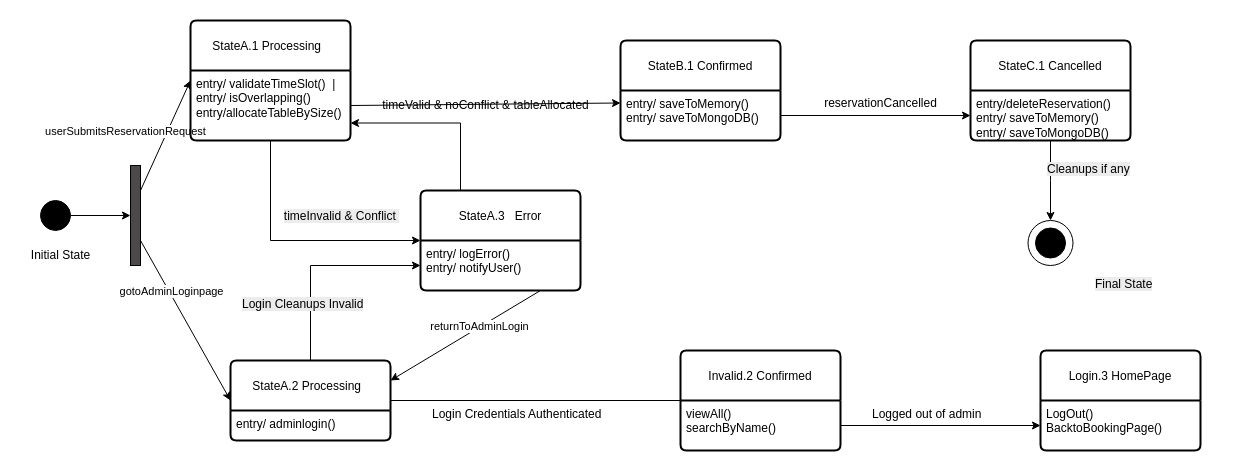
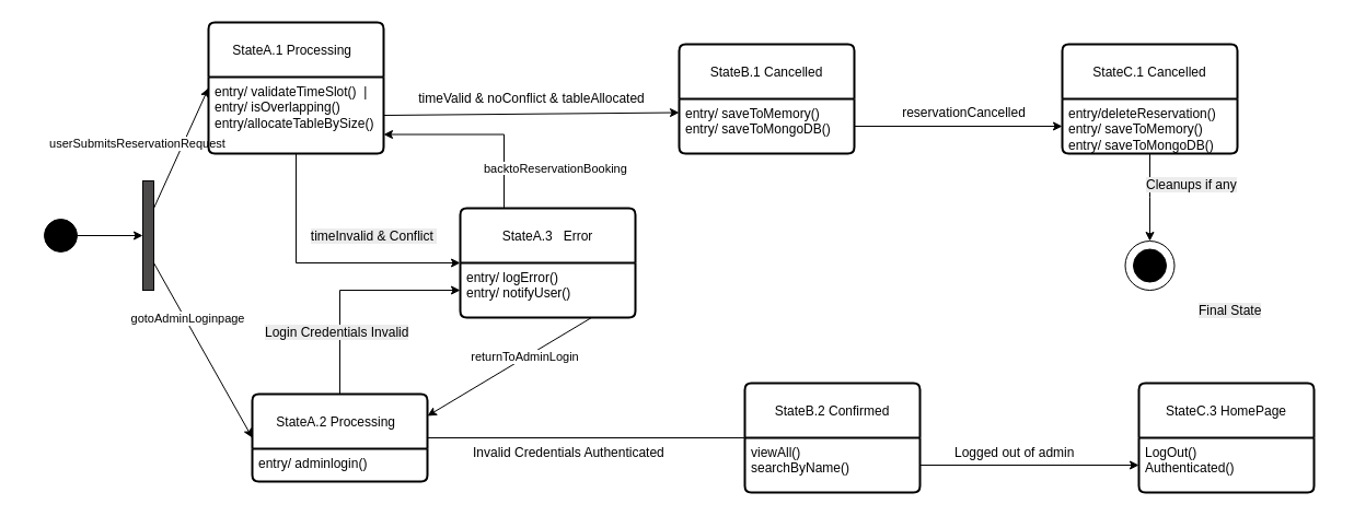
- <mxCell id="16" value="&lt;span style=&quot;font-size: 12px;&quot;&gt;StateB.1&amp;nbsp;Confirmed&lt;/span&gt;" style="swimlane;childLayout=stackLayout;horizontal=1;startSize=50;horizontalStack=0;rounded=1;fontSize=14;fontStyle=0;strokeWidth=2;resizeParent=0;resizeLast=1;shadow=0;dashed=0;align=center;arcSize=4;whiteSpace=wrap;html=1;" vertex="1" parent="1"><mxGeometry x="620" y="40" width="160" height="100" as="geometry" /></mxCell>
+ <mxCell id="16" value="&lt;span style=&quot;font-size: 12px;&quot;&gt;StateB.1&amp;nbsp;Cancelled&lt;/span&gt;" style="swimlane;childLayout=stackLayout;horizontal=1;startSize=50;horizontalStack=0;rounded=1;fontSize=14;fontStyle=0;strokeWidth=2;resizeParent=0;resizeLast=1;shadow=0;dashed=0;align=center;arcSize=4;whiteSpace=wrap;html=1;" vertex="1" parent="1"><mxGeometry x="620" y="40" width="160" height="100" as="geometry" /></mxCell>
- <mxCell id="21" value="timeValid &amp;amp; noConflict &amp;amp; tableAllocated" style="text;html=1;align=center;verticalAlign=middle;resizable=0;points=[];autosize=1;strokeColor=none;fillColor=none;" vertex="1" parent="1"><mxGeometry x="370" y="90" width="230" height="30" as="geometry" /></mxCell>
+ <mxCell id="21" value="timeValid &amp;amp; noConflict &amp;amp; tableAllocated" style="text;html=1;align=center;verticalAlign=middle;resizable=0;points=[];autosize=1;strokeColor=none;fillColor=none;" vertex="1" parent="1"><mxGeometry x="370" y="75" width="230" height="30" as="geometry" /></mxCell>
+ <mxCell id="43" value="&lt;span style=&quot;color: rgb(0, 0, 0); font-family: Helvetica; font-size: 11px; font-style: normal; font-variant-ligatures: normal; font-variant-caps: normal; font-weight: 400; letter-spacing: normal; orphans: 2; text-align: center; text-indent: 0px; text-transform: none; widows: 2; word-spacing: 0px; -webkit-text-stroke-width: 0px; white-space: nowrap; background-color: rgb(255, 255, 255); text-decoration-thickness: initial; text-decoration-style: initial; text-decoration-color: initial; float: none; display: inline !important;&quot;&gt;backtoReservationBooking&lt;/span&gt;" style="text;whiteSpace=wrap;html=1;" vertex="1" parent="1"><mxGeometry x="440" y="140" width="130" height="40" as="geometry" /></mxCell>
- <mxCell id="4" value="Initial State" style="text;html=1;align=center;verticalAlign=middle;resizable=0;points=[];autosize=1;strokeColor=none;fillColor=none;" vertex="1" parent="1"><mxGeometry x="20" y="240" width="80" height="30" as="geometry" /></mxCell>
- <mxCell id="36" value="&lt;span style=&quot;color: rgb(0, 0, 0); font-family: Helvetica; font-size: 12px; font-style: normal; font-variant-ligatures: normal; font-variant-caps: normal; font-weight: 400; letter-spacing: normal; orphans: 2; text-align: left; text-indent: 0px; text-transform: none; widows: 2; word-spacing: 0px; -webkit-text-stroke-width: 0px; white-space: normal; background-color: rgb(236, 236, 236); text-decoration-thickness: initial; text-decoration-style: initial; text-decoration-color: initial; float: none; display: inline !important;&quot;&gt;Login Cleanups Invalid&lt;/span&gt;" style="text;whiteSpace=wrap;html=1;" vertex="1" parent="1"><mxGeometry x="240" y="290" width="200" height="40" as="geometry" /></mxCell>
+ <mxCell id="36" value="&lt;span style=&quot;color: rgb(0, 0, 0); font-family: Helvetica; font-size: 12px; font-style: normal; font-variant-ligatures: normal; font-variant-caps: normal; font-weight: 400; letter-spacing: normal; orphans: 2; text-align: left; text-indent: 0px; text-transform: none; widows: 2; word-spacing: 0px; -webkit-text-stroke-width: 0px; white-space: normal; background-color: rgb(236, 236, 236); text-decoration-thickness: initial; text-decoration-style: initial; text-decoration-color: initial; float: none; display: inline !important;&quot;&gt;Login Credentials Invalid&lt;/span&gt;" style="text;whiteSpace=wrap;html=1;" vertex="1" parent="1"><mxGeometry x="240" y="290" width="200" height="40" as="geometry" /></mxCell>
- <mxCell id="18" value="&lt;span style=&quot;font-size: 12px;&quot;&gt;Invalid.2 Confirmed&lt;/span&gt;" style="swimlane;childLayout=stackLayout;horizontal=1;startSize=50;horizontalStack=0;rounded=1;fontSize=14;fontStyle=0;strokeWidth=2;resizeParent=0;resizeLast=1;shadow=0;dashed=0;align=center;arcSize=4;whiteSpace=wrap;html=1;" vertex="1" parent="1"><mxGeometry x="680" y="350" width="160" height="100" as="geometry" /></mxCell>
+ <mxCell id="18" value="&lt;span style=&quot;font-size: 12px;&quot;&gt;StateB.2 Confirmed&lt;/span&gt;" style="swimlane;childLayout=stackLayout;horizontal=1;startSize=50;horizontalStack=0;rounded=1;fontSize=14;fontStyle=0;strokeWidth=2;resizeParent=0;resizeLast=1;shadow=0;dashed=0;align=center;arcSize=4;whiteSpace=wrap;html=1;" vertex="1" parent="1"><mxGeometry x="680" y="350" width="160" height="100" as="geometry" /></mxCell>
- <mxCell id="27" value="&lt;span style=&quot;font-size: 12px;&quot;&gt;Login.3 HomePage&lt;/span&gt;" style="swimlane;childLayout=stackLayout;horizontal=1;startSize=50;horizontalStack=0;rounded=1;fontSize=14;fontStyle=0;strokeWidth=2;resizeParent=0;resizeLast=1;shadow=0;dashed=0;align=center;arcSize=4;whiteSpace=wrap;html=1;" vertex="1" parent="1"><mxGeometry x="1040" y="350" width="160" height="100" as="geometry" /></mxCell>
+ <mxCell id="27" value="&lt;span style=&quot;font-size: 12px;&quot;&gt;StateC.3 HomePage&lt;/span&gt;" style="swimlane;childLayout=stackLayout;horizontal=1;startSize=50;horizontalStack=0;rounded=1;fontSize=14;fontStyle=0;strokeWidth=2;resizeParent=0;resizeLast=1;shadow=0;dashed=0;align=center;arcSize=4;whiteSpace=wrap;html=1;" vertex="1" parent="1"><mxGeometry x="1040" y="350" width="160" height="100" as="geometry" /></mxCell>
- <mxCell id="26" value="Login Credentials Authenticated" style="text;whiteSpace=wrap;html=1;" vertex="1" parent="1"><mxGeometry x="430" y="400" width="240" height="40" as="geometry" /></mxCell>
+ <mxCell id="26" value="Invalid Credentials Authenticated" style="text;whiteSpace=wrap;html=1;" vertex="1" parent="1"><mxGeometry x="430" y="400" width="240" height="40" as="geometry" /></mxCell>
- <mxCell id="28" value="LogOut()&lt;div&gt;BacktoBookingPage()&lt;/div&gt;" style="align=left;strokeColor=none;fillColor=none;spacingLeft=4;spacingRight=4;fontSize=12;verticalAlign=top;resizable=0;rotatable=0;part=1;html=1;whiteSpace=wrap;" vertex="1" parent="27"><mxGeometry y="50" width="160" height="50" as="geometry" /></mxCell>
+ <mxCell id="28" value="LogOut()&lt;div&gt;Authenticated()&lt;/div&gt;" style="align=left;strokeColor=none;fillColor=none;spacingLeft=4;spacingRight=4;fontSize=12;verticalAlign=top;resizable=0;rotatable=0;part=1;html=1;whiteSpace=wrap;" vertex="1" parent="27"><mxGeometry y="50" width="160" height="50" as="geometry" /></mxCell>
